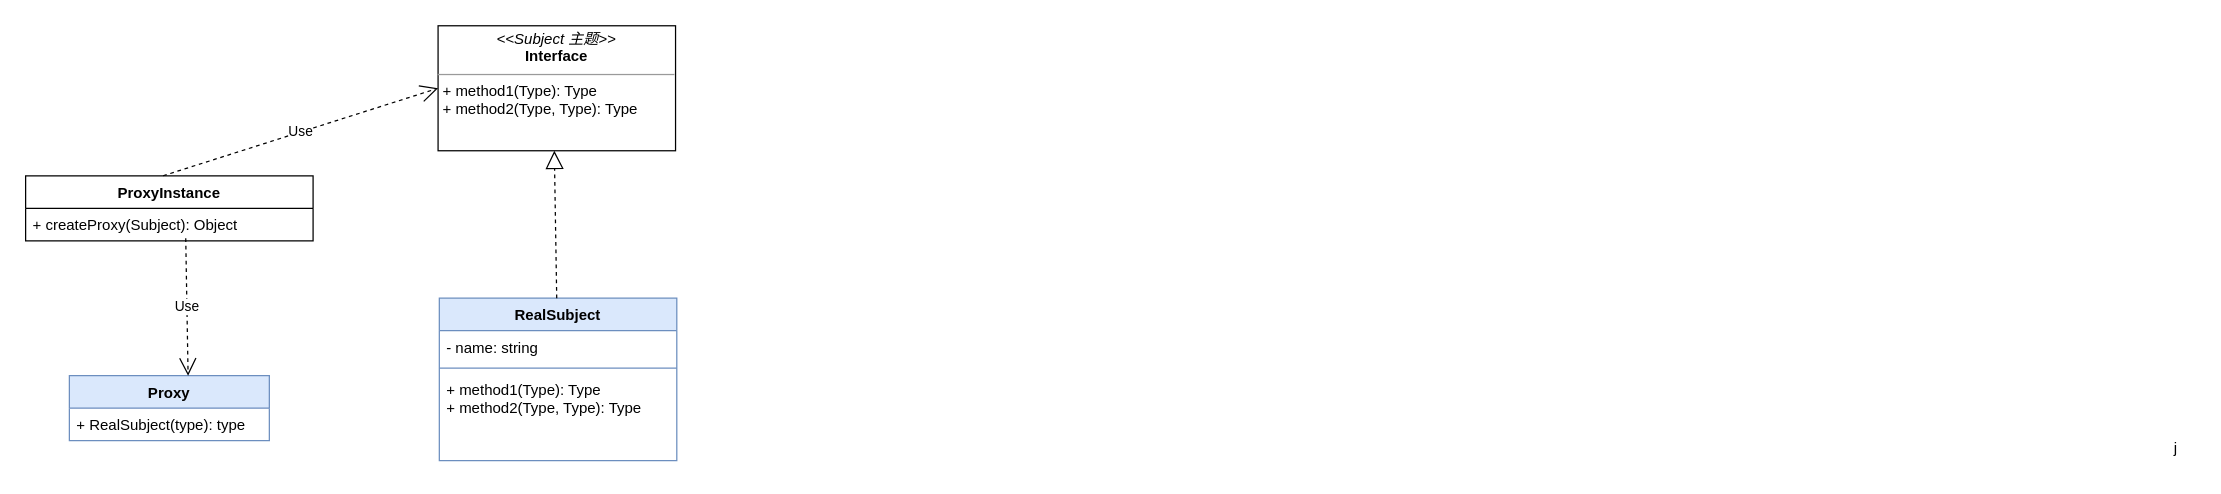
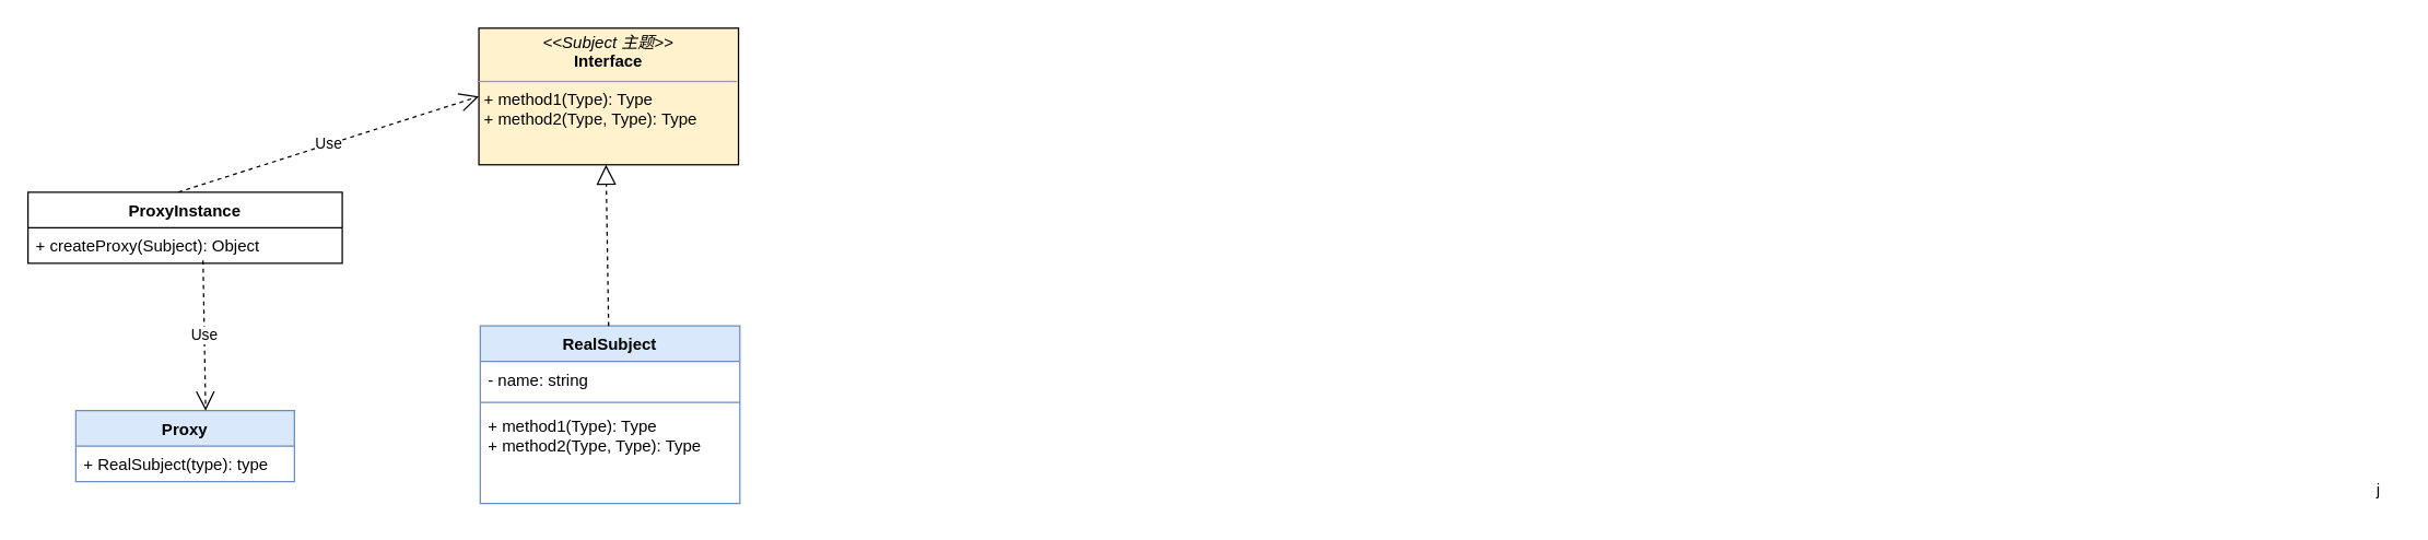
- <mxCell id="7" value="&lt;p style=&quot;margin:0px;margin-top:4px;text-align:center;&quot;&gt;&lt;i&gt;&amp;lt;&amp;lt;Subject 主题&amp;gt;&amp;gt;&lt;/i&gt;&lt;br&gt;&lt;b&gt;Interface&lt;/b&gt;&lt;/p&gt;&lt;hr size=&quot;1&quot;&gt;&lt;p style=&quot;margin:0px;margin-left:4px;&quot;&gt;+ method1(Type): Type&lt;br&gt;+ method2(Type, Type): Type&lt;/p&gt;" style="verticalAlign=top;align=left;overflow=fill;fontSize=12;fontFamily=Helvetica;html=1;whiteSpace=wrap;" parent="1" vertex="1"><mxGeometry x="350" y="20" width="190" height="100" as="geometry" /></mxCell>
+ <mxCell id="7" value="&lt;p style=&quot;margin:0px;margin-top:4px;text-align:center;&quot;&gt;&lt;i&gt;&amp;lt;&amp;lt;Subject 主题&amp;gt;&amp;gt;&lt;/i&gt;&lt;br&gt;&lt;b&gt;Interface&lt;/b&gt;&lt;/p&gt;&lt;hr size=&quot;1&quot;&gt;&lt;p style=&quot;margin:0px;margin-left:4px;&quot;&gt;+ method1(Type): Type&lt;br&gt;+ method2(Type, Type): Type&lt;/p&gt;" style="verticalAlign=top;align=left;overflow=fill;fontSize=12;fontFamily=Helvetica;html=1;whiteSpace=wrap;fillColor=#fff2cc;" parent="1" vertex="1"><mxGeometry x="350" y="20" width="190" height="100" as="geometry" /></mxCell>
